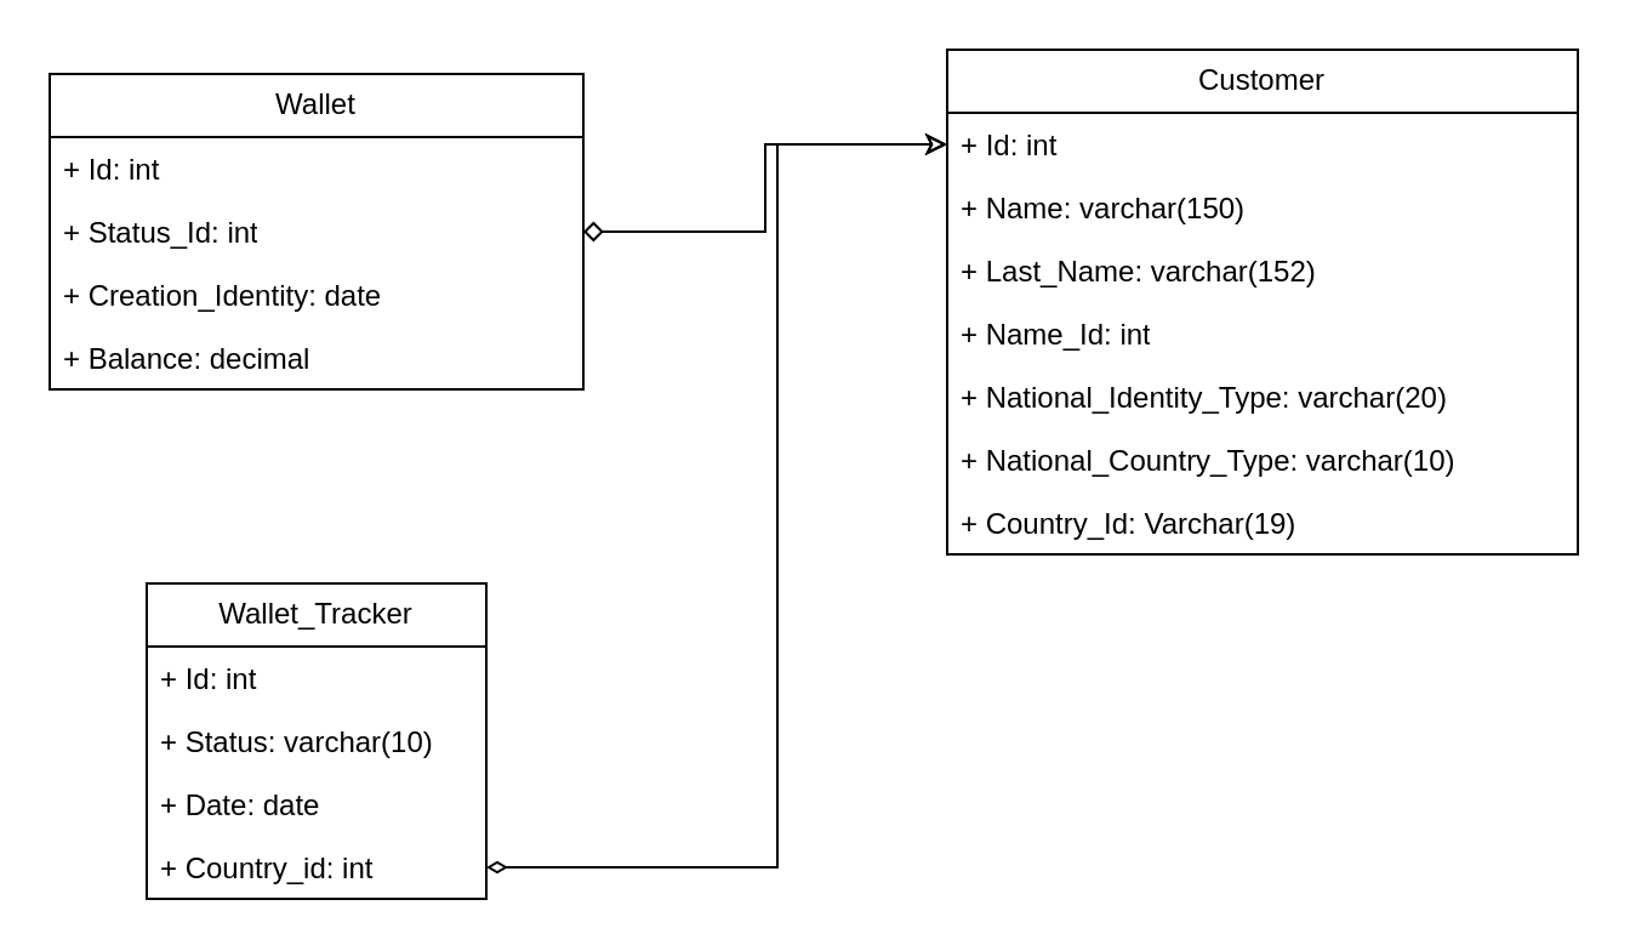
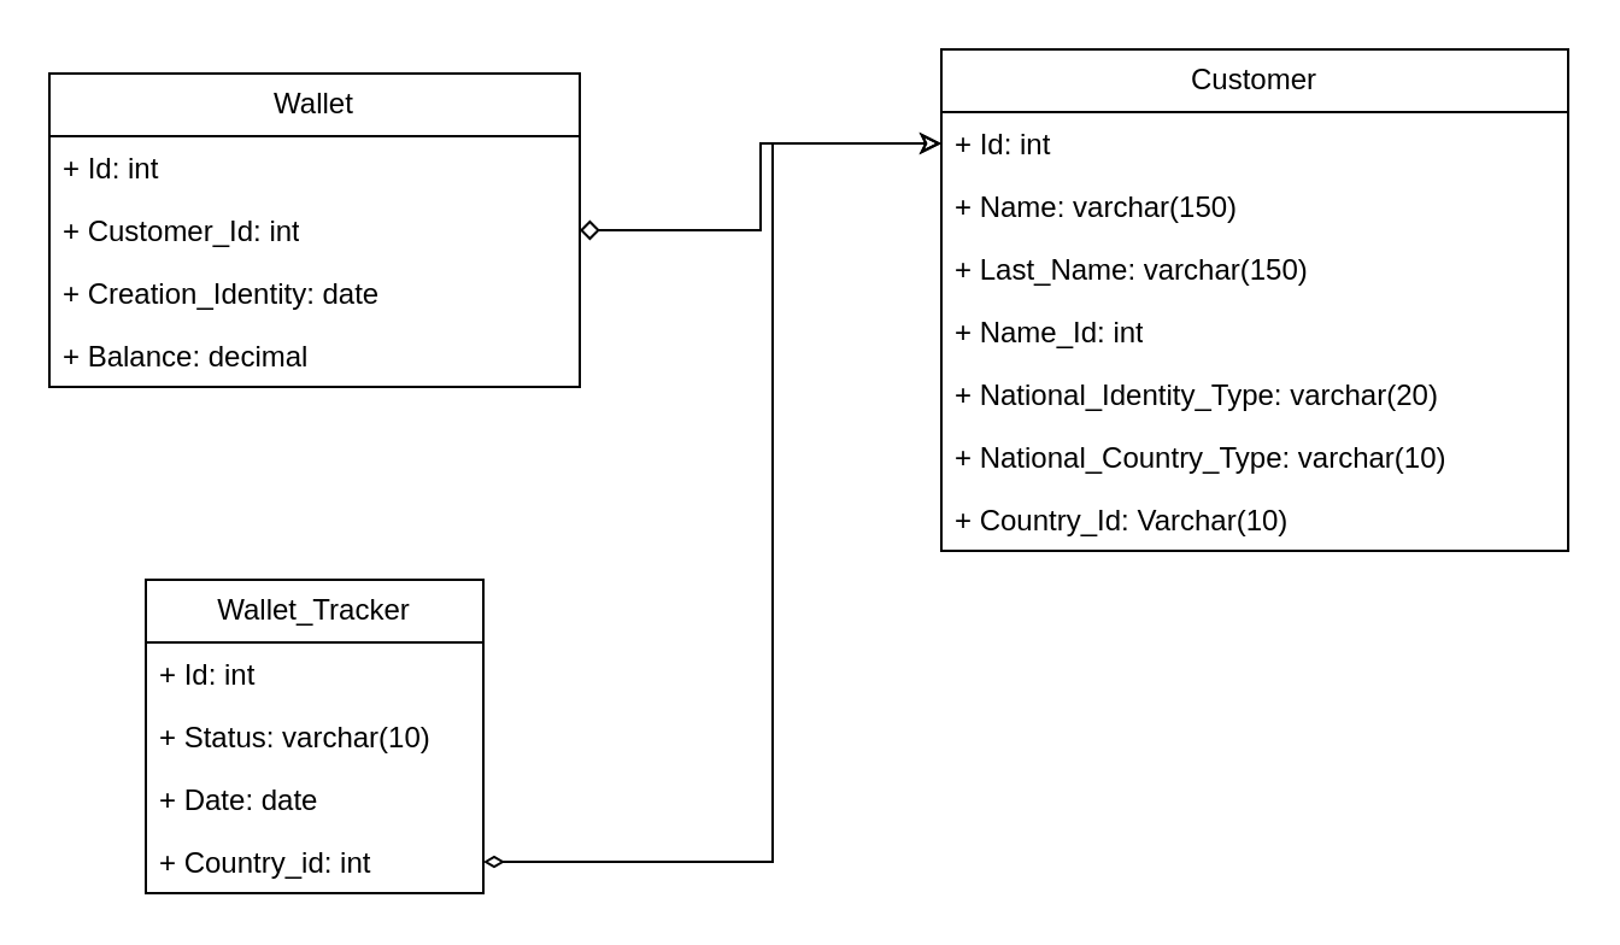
- <mxCell id="12" value="+ Status_Id: int" style="text;strokeColor=none;fillColor=none;align=left;verticalAlign=top;spacingLeft=4;spacingRight=4;overflow=hidden;rotatable=0;points=[[0,0.5],[1,0.5]];portConstraint=eastwest;whiteSpace=wrap;html=1;" vertex="1" parent="10"><mxGeometry y="52" width="220" height="26" as="geometry" /></mxCell>
+ <mxCell id="12" value="+ Customer_Id: int" style="text;strokeColor=none;fillColor=none;align=left;verticalAlign=top;spacingLeft=4;spacingRight=4;overflow=hidden;rotatable=0;points=[[0,0.5],[1,0.5]];portConstraint=eastwest;whiteSpace=wrap;html=1;" vertex="1" parent="10"><mxGeometry y="52" width="220" height="26" as="geometry" /></mxCell>
- <mxCell id="5" value="+ Last_Name: varchar(152)" style="text;strokeColor=none;fillColor=none;align=left;verticalAlign=top;spacingLeft=4;spacingRight=4;overflow=hidden;rotatable=0;points=[[0,0.5],[1,0.5]];portConstraint=eastwest;whiteSpace=wrap;html=1;" vertex="1" parent="2"><mxGeometry y="78" width="260" height="26" as="geometry" /></mxCell>
+ <mxCell id="5" value="+ Last_Name: varchar(150)" style="text;strokeColor=none;fillColor=none;align=left;verticalAlign=top;spacingLeft=4;spacingRight=4;overflow=hidden;rotatable=0;points=[[0,0.5],[1,0.5]];portConstraint=eastwest;whiteSpace=wrap;html=1;" vertex="1" parent="2"><mxGeometry y="78" width="260" height="26" as="geometry" /></mxCell>
- <mxCell id="9" value="+ Country_Id: Varchar(19)" style="text;strokeColor=none;fillColor=none;align=left;verticalAlign=top;spacingLeft=4;spacingRight=4;overflow=hidden;rotatable=0;points=[[0,0.5],[1,0.5]];portConstraint=eastwest;whiteSpace=wrap;html=1;" vertex="1" parent="2"><mxGeometry y="182" width="260" height="26" as="geometry" /></mxCell>
+ <mxCell id="9" value="+ Country_Id: Varchar(10)" style="text;strokeColor=none;fillColor=none;align=left;verticalAlign=top;spacingLeft=4;spacingRight=4;overflow=hidden;rotatable=0;points=[[0,0.5],[1,0.5]];portConstraint=eastwest;whiteSpace=wrap;html=1;" vertex="1" parent="2"><mxGeometry y="182" width="260" height="26" as="geometry" /></mxCell>
